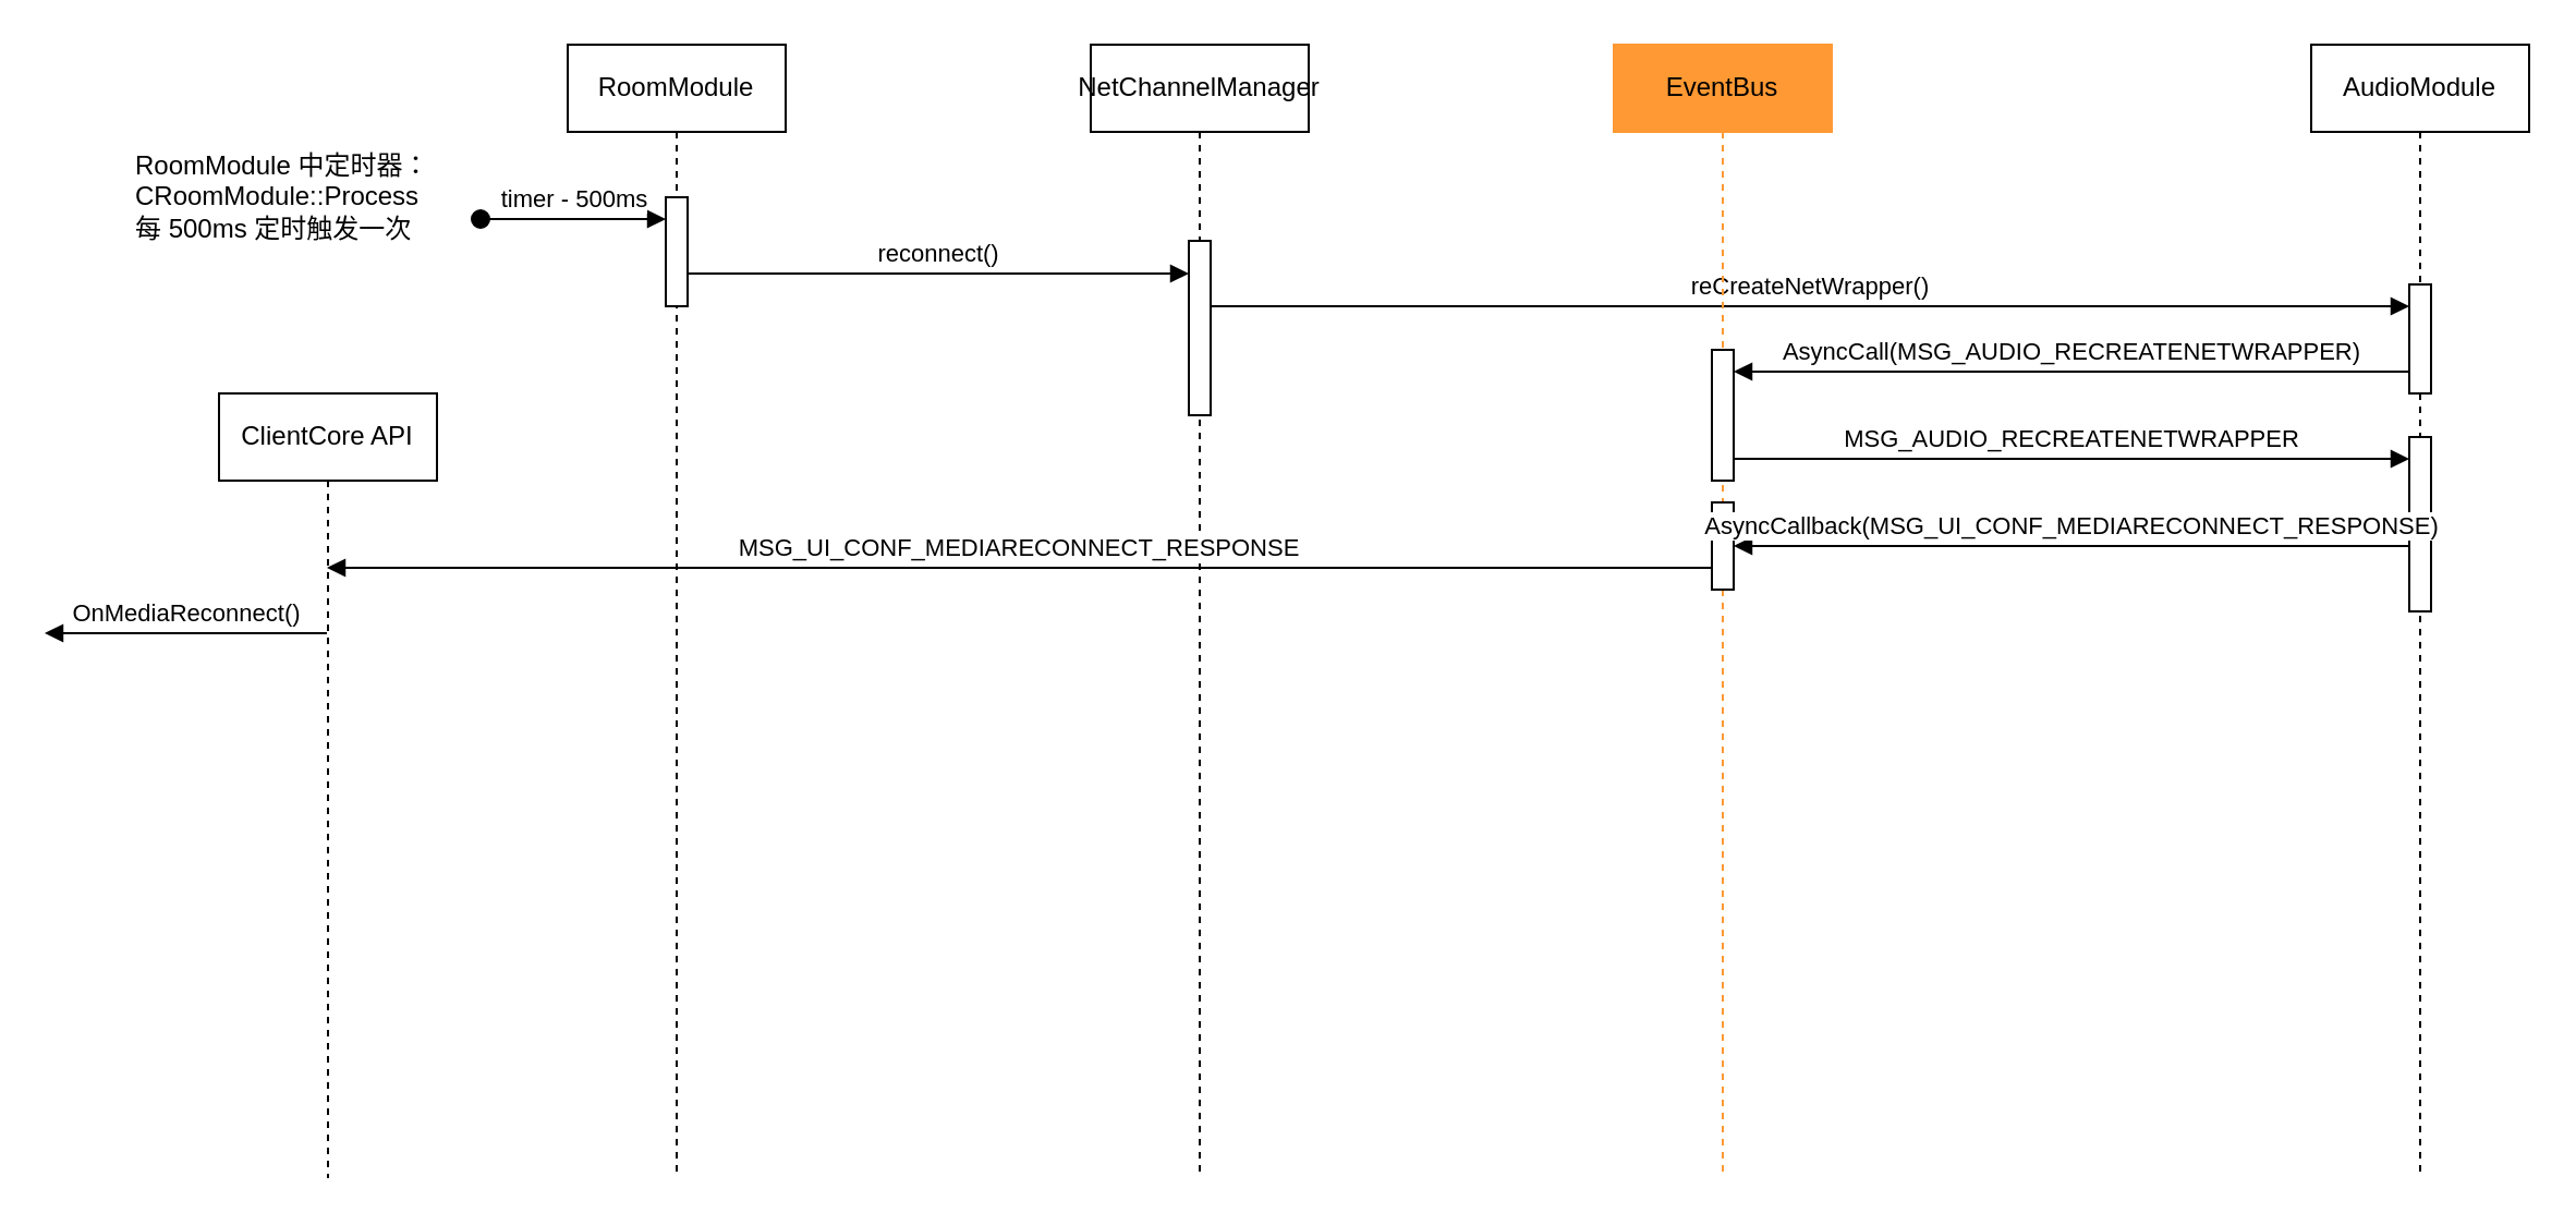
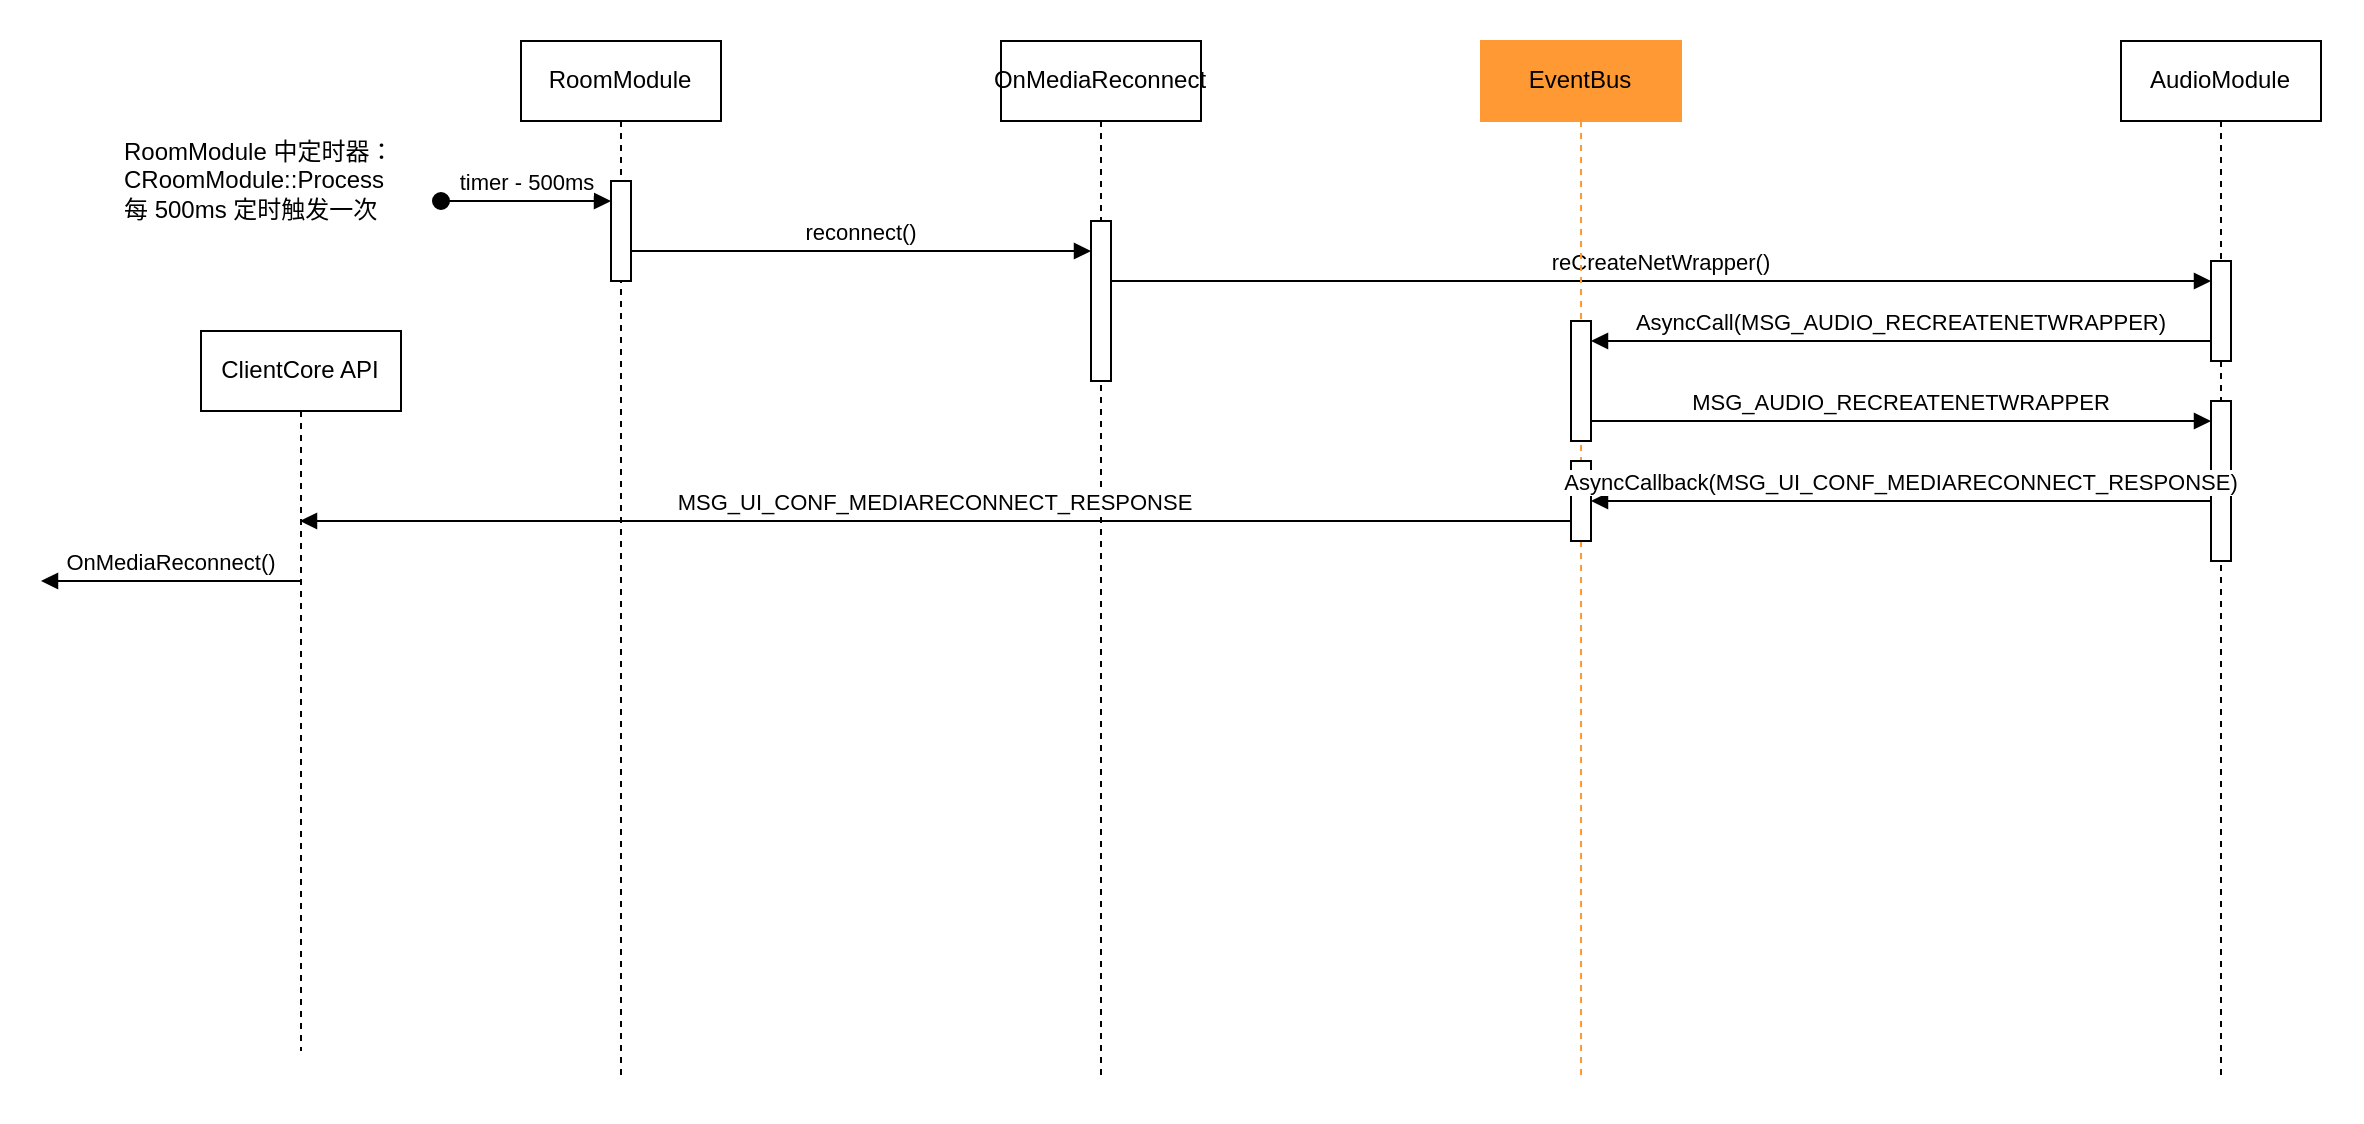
- <mxCell id="6" value="NetChannelManager" style="shape=umlLifeline;perimeter=lifelinePerimeter;whiteSpace=wrap;html=1;container=1;dropTarget=0;collapsible=0;recursiveResize=0;outlineConnect=0;portConstraint=eastwest;newEdgeStyle={&quot;edgeStyle&quot;:&quot;elbowEdgeStyle&quot;,&quot;elbow&quot;:&quot;vertical&quot;,&quot;curved&quot;:0,&quot;rounded&quot;:0};" vertex="1" parent="1"><mxGeometry x="500" y="20" width="100" height="520" as="geometry" /></mxCell>
+ <mxCell id="6" value="OnMediaReconnect" style="shape=umlLifeline;perimeter=lifelinePerimeter;whiteSpace=wrap;html=1;container=1;dropTarget=0;collapsible=0;recursiveResize=0;outlineConnect=0;portConstraint=eastwest;newEdgeStyle={&quot;edgeStyle&quot;:&quot;elbowEdgeStyle&quot;,&quot;elbow&quot;:&quot;vertical&quot;,&quot;curved&quot;:0,&quot;rounded&quot;:0};" vertex="1" parent="1"><mxGeometry x="500" y="20" width="100" height="520" as="geometry" /></mxCell>
- <mxCell id="20" value="ClientCore API" style="shape=umlLifeline;perimeter=lifelinePerimeter;whiteSpace=wrap;html=1;container=1;dropTarget=0;collapsible=0;recursiveResize=0;outlineConnect=0;portConstraint=eastwest;newEdgeStyle={&quot;edgeStyle&quot;:&quot;elbowEdgeStyle&quot;,&quot;elbow&quot;:&quot;vertical&quot;,&quot;curved&quot;:0,&quot;rounded&quot;:0};" vertex="1" parent="1"><mxGeometry x="100" y="180" width="100" height="360" as="geometry" /></mxCell>
+ <mxCell id="20" value="ClientCore API" style="shape=umlLifeline;perimeter=lifelinePerimeter;whiteSpace=wrap;html=1;container=1;dropTarget=0;collapsible=0;recursiveResize=0;outlineConnect=0;portConstraint=eastwest;newEdgeStyle={&quot;edgeStyle&quot;:&quot;elbowEdgeStyle&quot;,&quot;elbow&quot;:&quot;vertical&quot;,&quot;curved&quot;:0,&quot;rounded&quot;:0};" vertex="1" parent="1"><mxGeometry x="100" y="165" width="100" height="360" as="geometry" /></mxCell>
